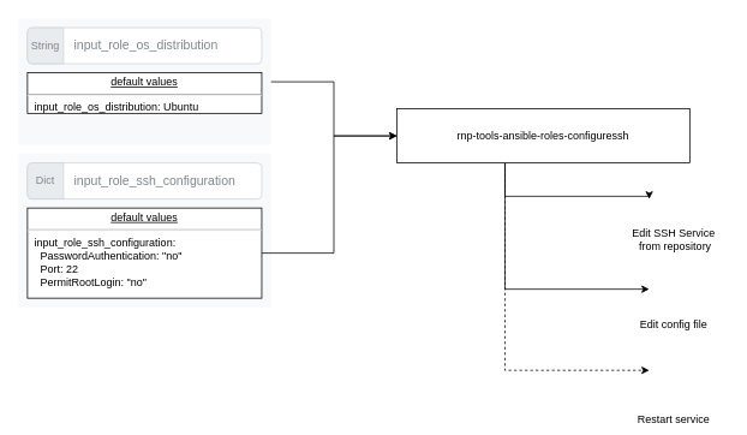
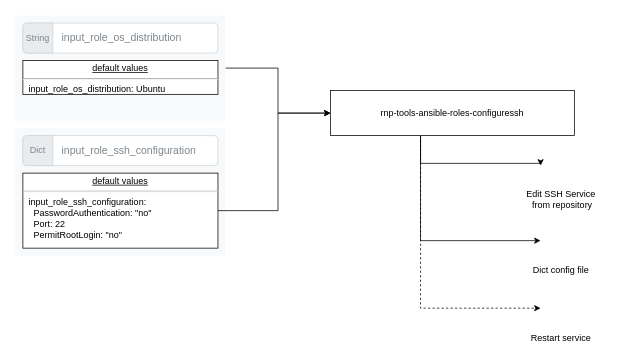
- <mxCell id="19" value="Edit config file" style="text;html=1;align=center;verticalAlign=middle;resizable=0;points=[];autosize=1;strokeColor=none;" vertex="1" parent="1"><mxGeometry x="702" y="350" width="90" height="20" as="geometry" /></mxCell>
+ <mxCell id="19" value="Dict config file" style="text;html=1;align=center;verticalAlign=middle;resizable=0;points=[];autosize=1;strokeColor=none;" vertex="1" parent="1"><mxGeometry x="702" y="350" width="90" height="20" as="geometry" /></mxCell>
- <mxCell id="21" value="Restart service" style="text;html=1;align=center;verticalAlign=middle;resizable=0;points=[];autosize=1;strokeColor=none;" vertex="1" parent="1"><mxGeometry x="697" y="455" width="100" height="20" as="geometry" /></mxCell>
+ <mxCell id="21" value="Restart service" style="text;html=1;align=center;verticalAlign=middle;resizable=0;points=[];autosize=1;strokeColor=none;" vertex="1" parent="1"><mxGeometry x="697" y="440" width="100" height="20" as="geometry" /></mxCell>
